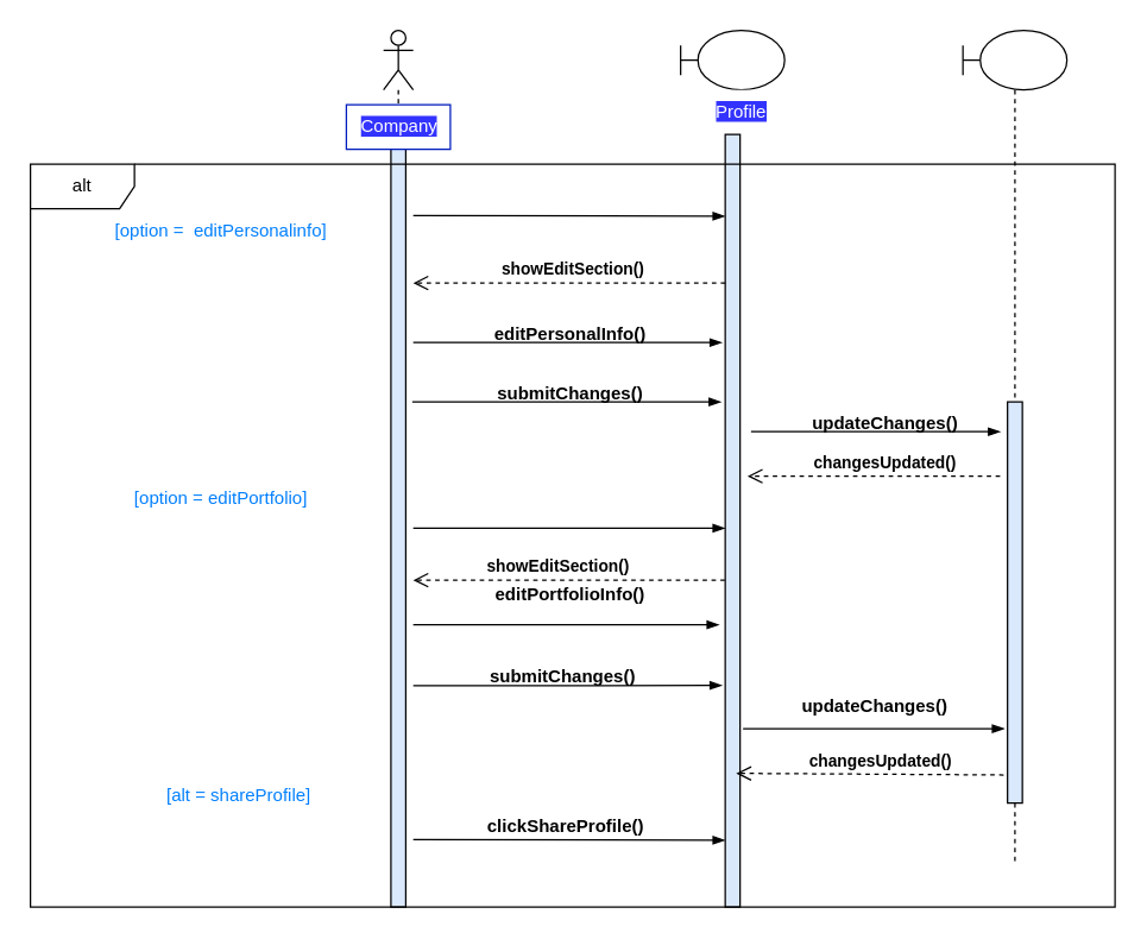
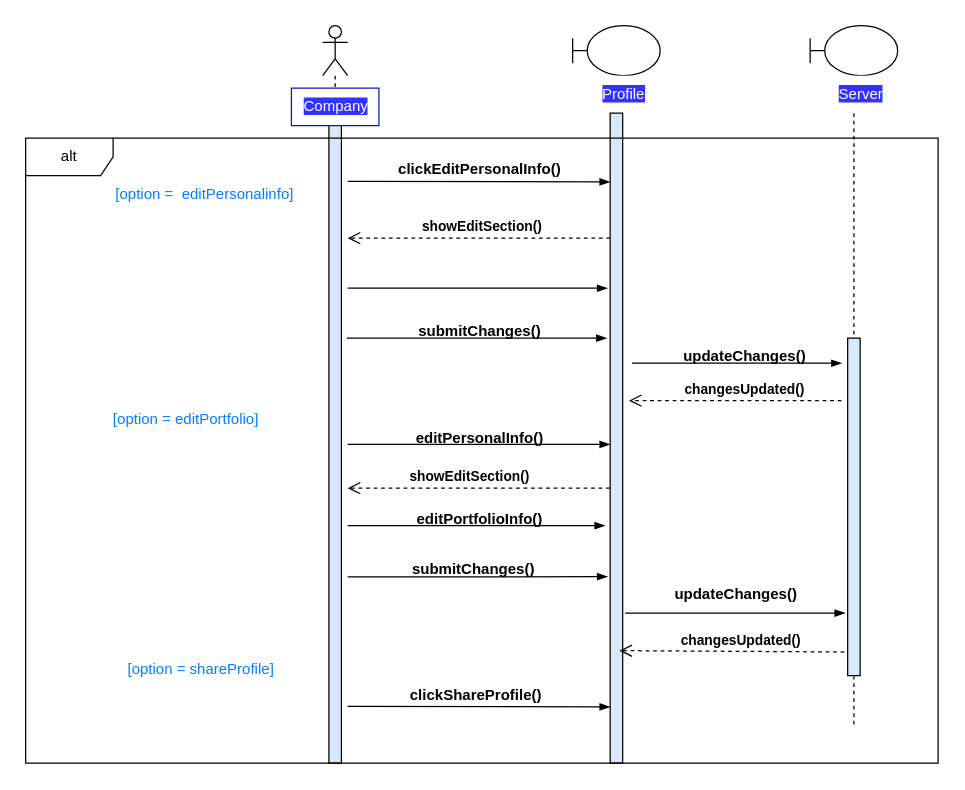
+ <mxCell id="19" value="&lt;font style=&quot;background-color: rgb(51, 51, 255);&quot; color=&quot;#ffffff&quot;&gt;Server&lt;/font&gt;" style="text;html=1;align=center;verticalAlign=middle;resizable=0;points=[];autosize=1;strokeColor=none;fillColor=default;" parent="18" vertex="1"><mxGeometry x="10" y="40" width="60" height="30" as="geometry" /></mxCell>
+ <mxCell id="14" value="&lt;b&gt;clickEditPersonalInfo()&lt;/b&gt;" style="text;html=1;align=center;verticalAlign=middle;resizable=0;points=[];autosize=1;strokeColor=none;fillColor=none;" parent="1" vertex="1"><mxGeometry x="307.63" y="120" width="150" height="30" as="geometry" /></mxCell>
- <mxCell id="11" value="&lt;font color=&quot;#007fff&quot;&gt;[option = &amp;nbsp;editPersonalinfo]&lt;/font&gt;" style="text;html=1;align=center;verticalAlign=middle;resizable=0;points=[];autosize=1;strokeColor=none;fillColor=none;" parent="1" vertex="1"><mxGeometry x="62.63" y="140" width="170" height="30" as="geometry" /></mxCell>
+ <mxCell id="11" value="&lt;font color=&quot;#007fff&quot;&gt;[option = &amp;nbsp;editPersonalinfo]&lt;/font&gt;" style="text;html=1;align=center;verticalAlign=middle;resizable=0;points=[];autosize=1;strokeColor=none;fillColor=none;" parent="1" vertex="1"><mxGeometry x="77.63" y="140" width="170" height="30" as="geometry" /></mxCell>
- <mxCell id="22" value="&lt;b&gt;editPersonalInfo()&lt;/b&gt;" style="text;html=1;align=center;verticalAlign=middle;resizable=0;points=[];autosize=1;strokeColor=none;fillColor=none;" parent="1" vertex="1"><mxGeometry x="317.63" y="210" width="130" height="30" as="geometry" /></mxCell>
+ <mxCell id="22" value="&lt;b&gt;editPersonalInfo()&lt;/b&gt;" style="text;html=1;align=center;verticalAlign=middle;resizable=0;points=[];autosize=1;strokeColor=none;fillColor=none;" parent="1" vertex="1"><mxGeometry x="317.63" y="335" width="130" height="30" as="geometry" /></mxCell>
- <mxCell id="26" value="&lt;b&gt;editPortfolioInfo()&lt;/b&gt;" style="text;html=1;align=center;verticalAlign=middle;resizable=0;points=[];autosize=1;strokeColor=none;fillColor=none;" parent="1" vertex="1"><mxGeometry x="322.63" y="385" width="120" height="30" as="geometry" /></mxCell>
+ <mxCell id="26" value="&lt;b&gt;editPortfolioInfo()&lt;/b&gt;" style="text;html=1;align=center;verticalAlign=middle;resizable=0;points=[];autosize=1;strokeColor=none;fillColor=none;" parent="1" vertex="1"><mxGeometry x="322.63" y="400" width="120" height="30" as="geometry" /></mxCell>
- <mxCell id="35" value="&lt;font color=&quot;#007fff&quot;&gt;[alt = shareProfile]&lt;/font&gt;" style="text;html=1;align=center;verticalAlign=middle;resizable=0;points=[];autosize=1;strokeColor=none;fillColor=none;" parent="1" vertex="1"><mxGeometry x="90.26" y="520" width="140" height="30" as="geometry" /></mxCell>
+ <mxCell id="35" value="&lt;font color=&quot;#007fff&quot;&gt;[option = shareProfile]&lt;/font&gt;" style="text;html=1;align=center;verticalAlign=middle;resizable=0;points=[];autosize=1;strokeColor=none;fillColor=none;" parent="1" vertex="1"><mxGeometry x="90.26" y="520" width="140" height="30" as="geometry" /></mxCell>
